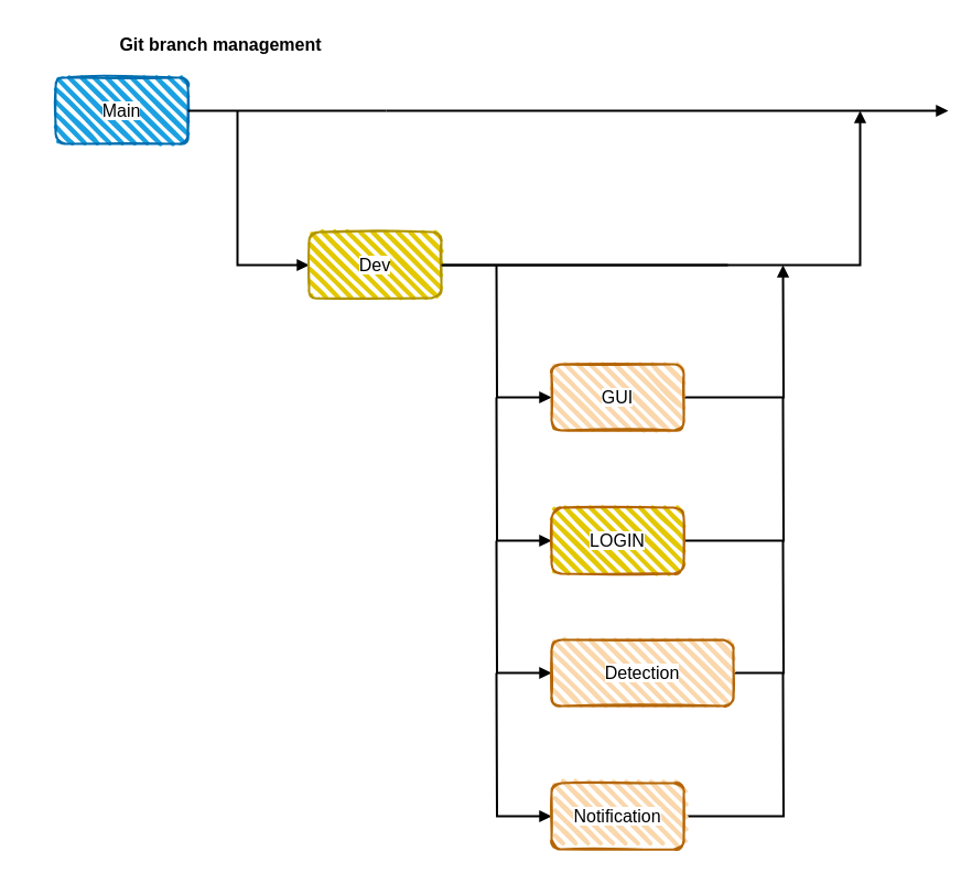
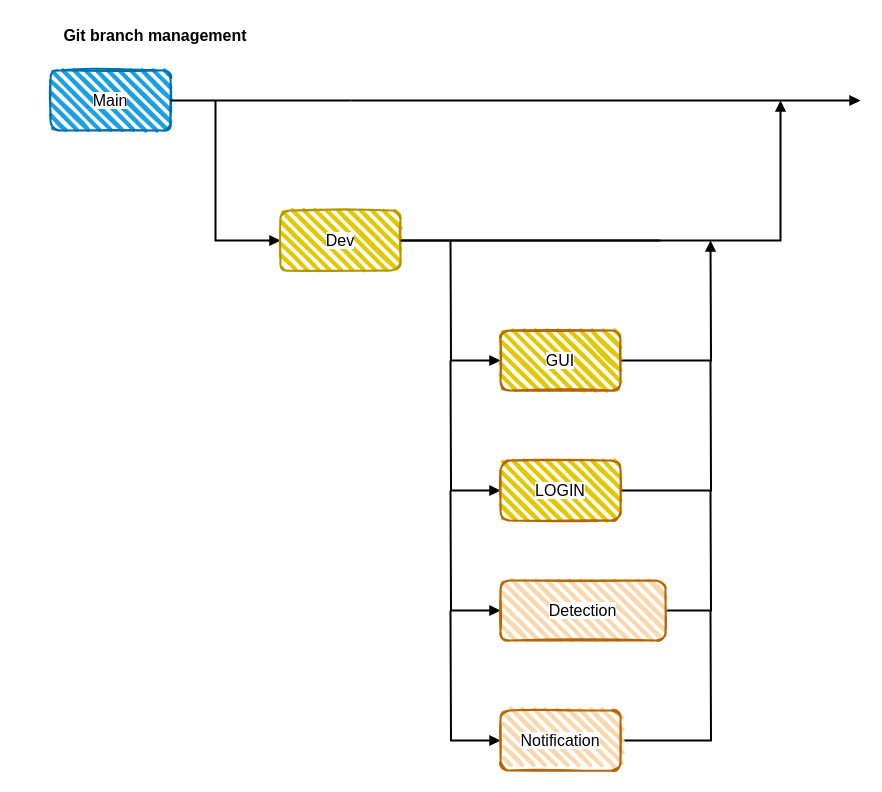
- <mxCell id="21" value="Git branch management" style="text;html=1;strokeColor=none;fillColor=none;align=center;verticalAlign=middle;whiteSpace=wrap;rounded=0;fontStyle=1;fontSize=16;" vertex="1" parent="1"><mxGeometry x="65" y="25" width="270" height="30" as="geometry" /></mxCell>
+ <mxCell id="21" value="Git branch management" style="text;html=1;strokeColor=none;fillColor=none;align=center;verticalAlign=middle;whiteSpace=wrap;rounded=0;fontStyle=1;fontSize=16;" vertex="1" parent="1"><mxGeometry y="20" width="270" height="30" as="geometry" x="20" /></mxCell>
- <mxCell id="10" value="&lt;font color=&quot;#000000&quot; style=&quot;background-color: rgb(255 , 255 , 255) ; font-size: 16px&quot;&gt;GUI&lt;/font&gt;" style="rounded=1;whiteSpace=wrap;html=1;strokeWidth=2;fillWeight=4;hachureGap=8;hachureAngle=45;fillColor=#fad7ac;sketch=1;strokeColor=#b46504;" parent="1" vertex="1"><mxGeometry x="500" y="330" width="120" height="60" as="geometry" /></mxCell>
+ <mxCell id="10" value="&lt;font color=&quot;#000000&quot; style=&quot;background-color: rgb(255 , 255 , 255) ; font-size: 16px&quot;&gt;GUI&lt;/font&gt;" style="rounded=1;whiteSpace=wrap;html=1;strokeWidth=2;fillWeight=4;hachureGap=8;hachureAngle=45;fillColor=#e3c800;sketch=1;strokeColor=#b46504;" parent="1" vertex="1"><mxGeometry x="500" y="330" width="120" height="60" as="geometry" /></mxCell>
